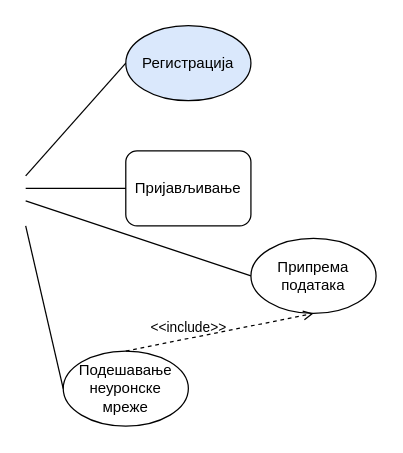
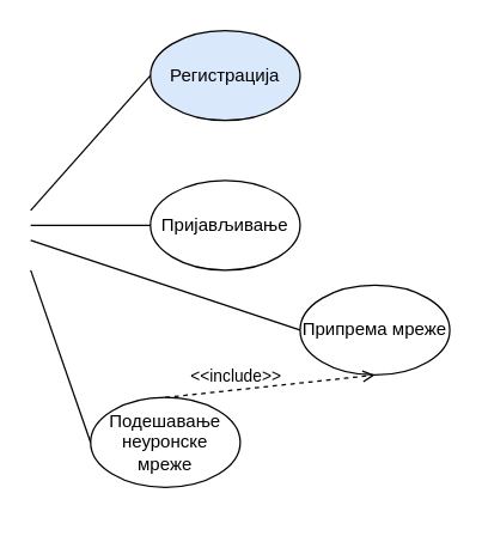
- <mxCell id="3" value="Пријављивање" style="whiteSpace=wrap;html=1;rounded=1;" vertex="1" parent="1"><mxGeometry x="100" y="120" width="100" height="60" as="geometry" /></mxCell>
+ <mxCell id="3" value="Пријављивање" style="ellipse;whiteSpace=wrap;html=1;" vertex="1" parent="1"><mxGeometry x="100" y="120" width="100" height="60" as="geometry" /></mxCell>
- <mxCell id="4" value="Припрема података" style="ellipse;whiteSpace=wrap;html=1;" vertex="1" parent="1"><mxGeometry x="200" y="190" width="100" height="60" as="geometry" /></mxCell>
+ <mxCell id="4" value="Припрема мреже" style="ellipse;whiteSpace=wrap;html=1;" vertex="1" parent="1"><mxGeometry x="200" y="190" width="100" height="60" as="geometry" /></mxCell>
- <mxCell id="5" value="Подешавање неуронске &lt;br&gt;мреже" style="ellipse;whiteSpace=wrap;html=1;" vertex="1" parent="1"><mxGeometry x="50" y="280" width="100" height="60" as="geometry" /></mxCell>
+ <mxCell id="5" value="Подешавање неуронске &lt;br&gt;мреже" style="ellipse;whiteSpace=wrap;html=1;" vertex="1" parent="1"><mxGeometry x="60" y="265" width="100" height="60" as="geometry" /></mxCell>
